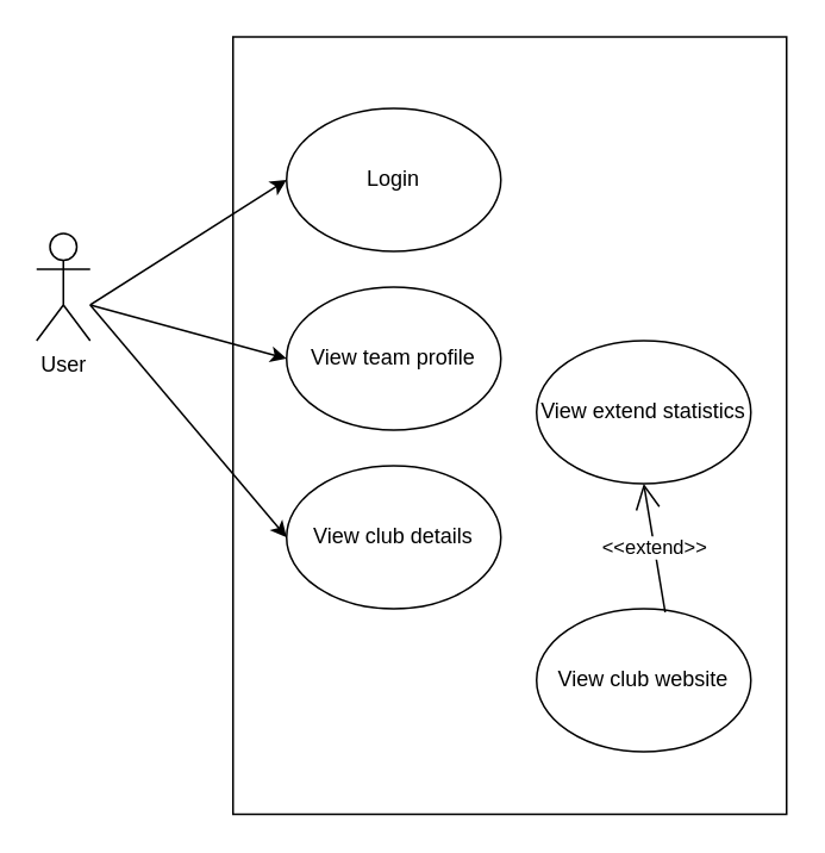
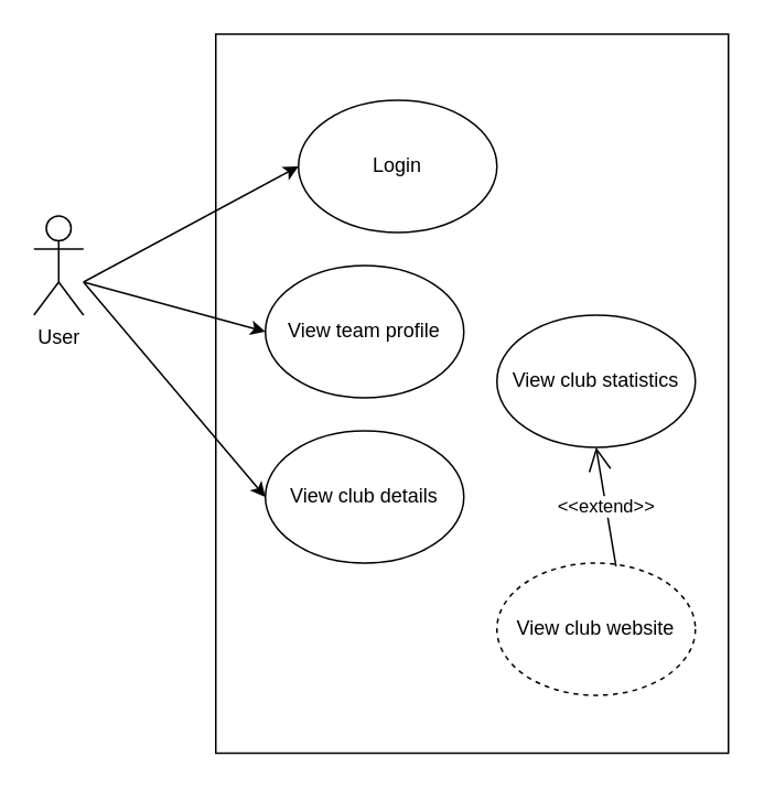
- <mxCell id="4" value="Login&lt;br&gt;" parent="1" vertex="1" style="ellipse;whiteSpace=wrap;html=1;"><mxGeometry as="geometry" height="80" width="120" y="60" x="160" /></mxCell>
+ <mxCell id="4" value="Login&lt;br&gt;" parent="1" vertex="1" style="ellipse;whiteSpace=wrap;html=1;"><mxGeometry x="180" y="60" as="geometry" height="80" width="120" /></mxCell>
- <mxCell id="11" value="View extend statistics&lt;br&gt;" parent="1" vertex="1" style="ellipse;whiteSpace=wrap;html=1;"><mxGeometry as="geometry" height="80" width="120" y="190" x="300" /></mxCell>
+ <mxCell id="11" value="View club statistics&lt;br&gt;" parent="1" vertex="1" style="ellipse;whiteSpace=wrap;html=1;"><mxGeometry as="geometry" height="80" width="120" y="190" x="300" /></mxCell>
- <mxCell id="8" value="View club website&lt;br&gt;" parent="1" vertex="1" style="ellipse;whiteSpace=wrap;html=1;"><mxGeometry as="geometry" height="80" width="120" y="340" x="300" /></mxCell>
+ <mxCell id="8" value="View club website&lt;br&gt;" parent="1" vertex="1" style="ellipse;whiteSpace=wrap;html=1;dashed=1;"><mxGeometry as="geometry" height="80" width="120" y="340" x="300" /></mxCell>
